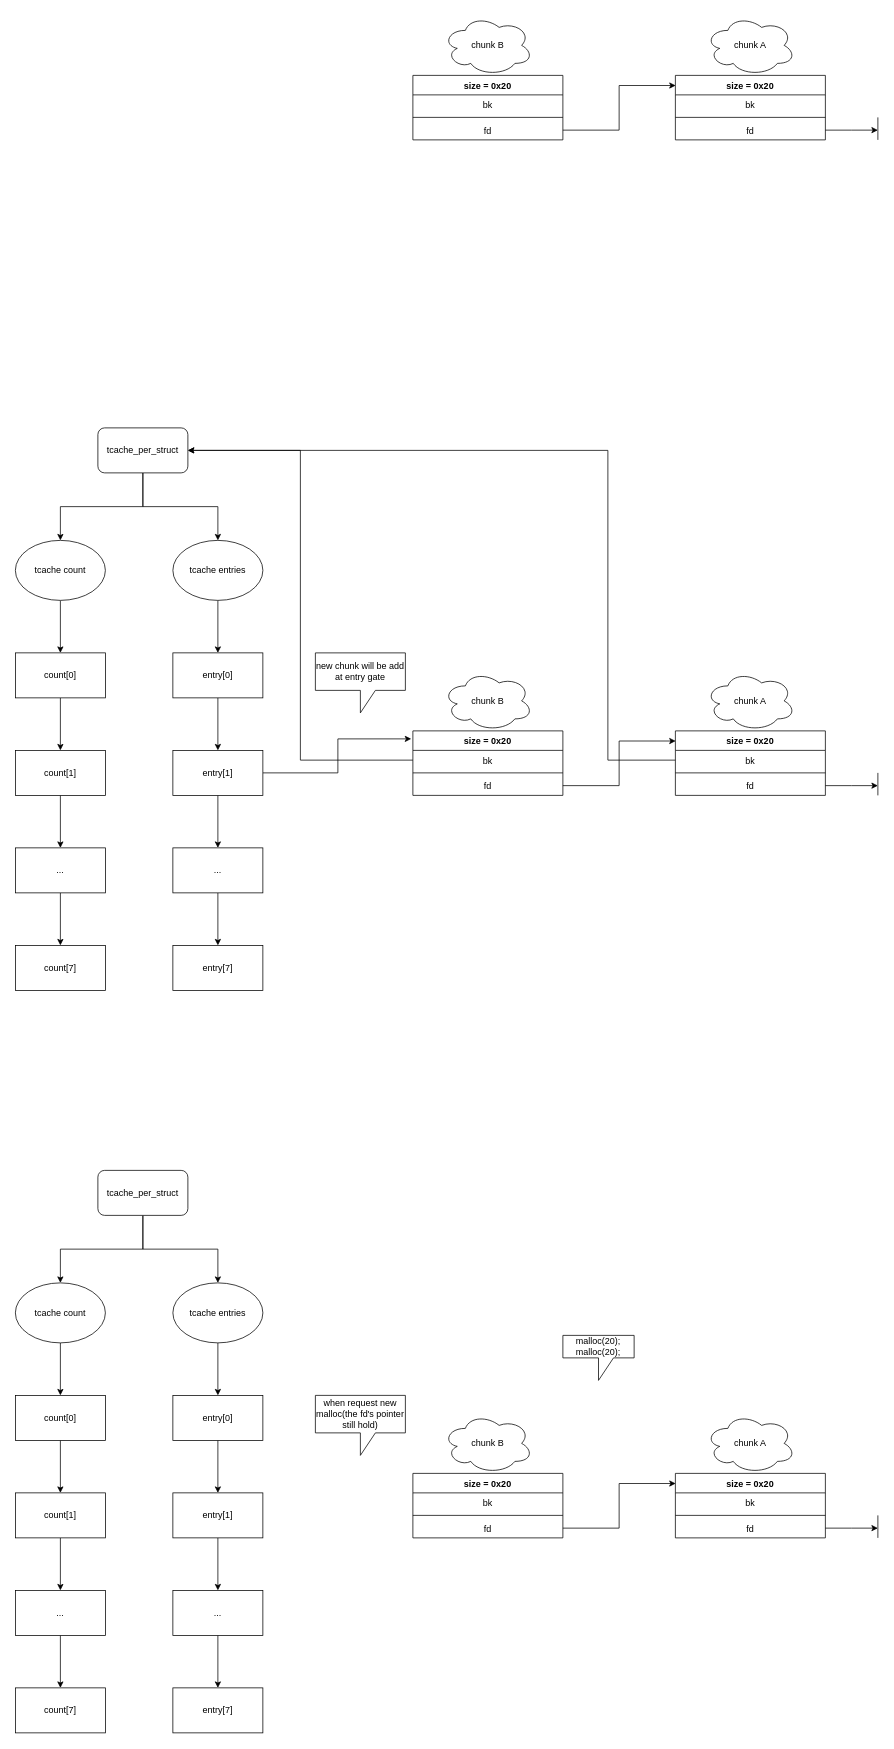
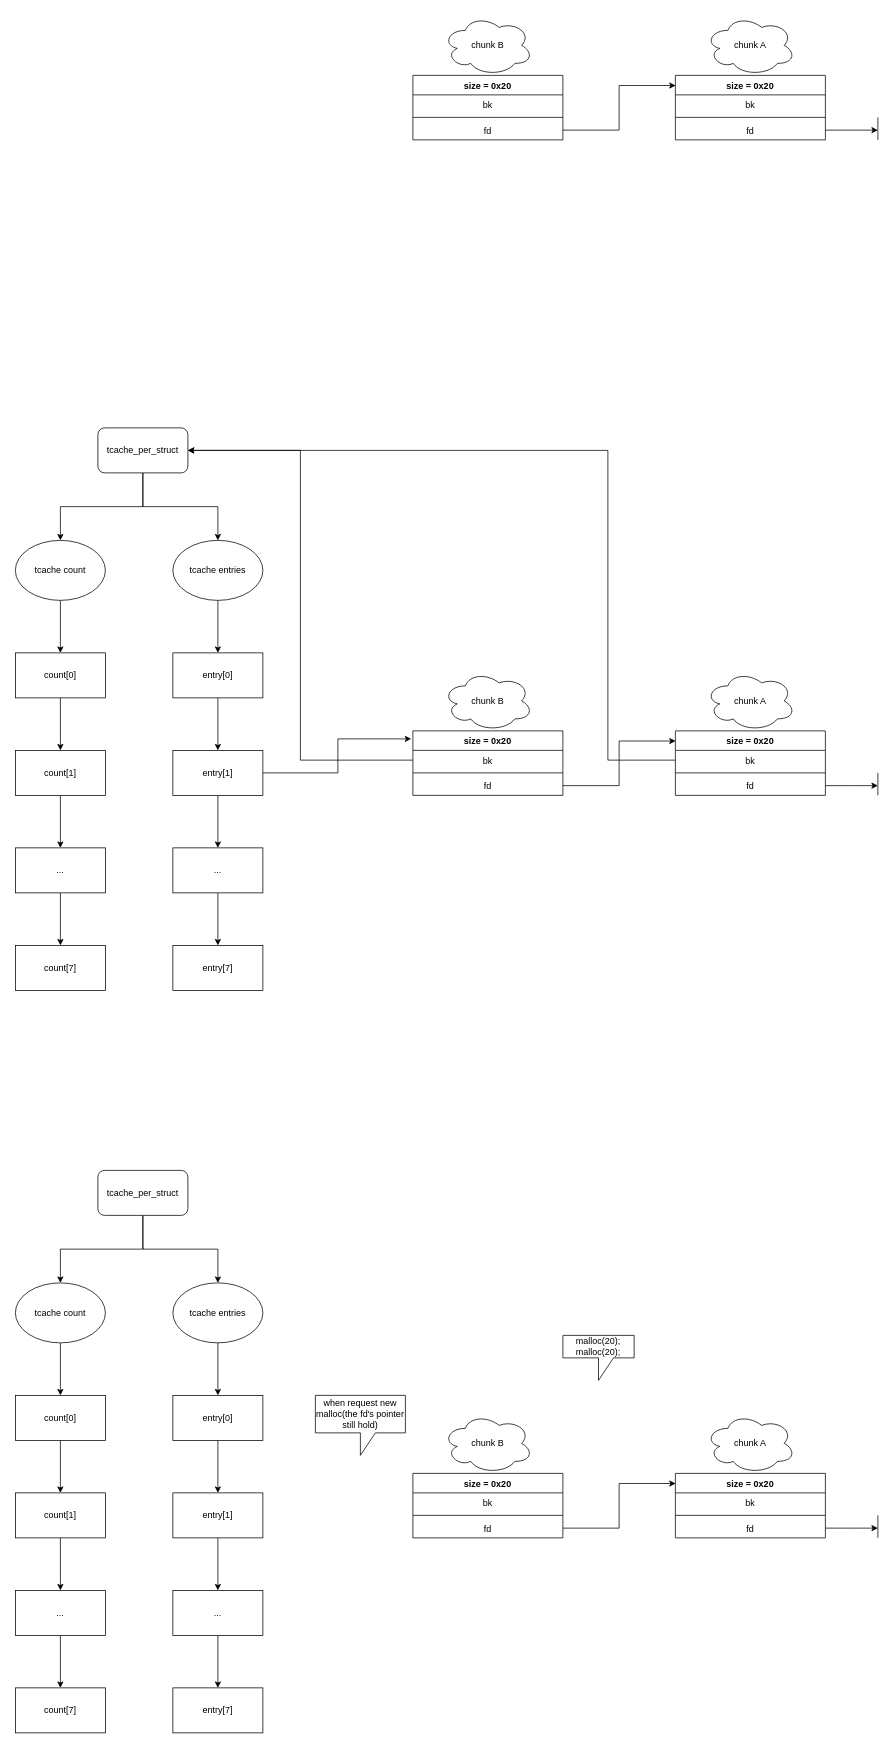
- <mxCell id="37" value="new chunk will be add at entry gate" style="shape=callout;whiteSpace=wrap;html=1;perimeter=calloutPerimeter;align=center;" parent="1" vertex="1"><mxGeometry x="420" y="870" width="120" height="80" as="geometry" /></mxCell>
